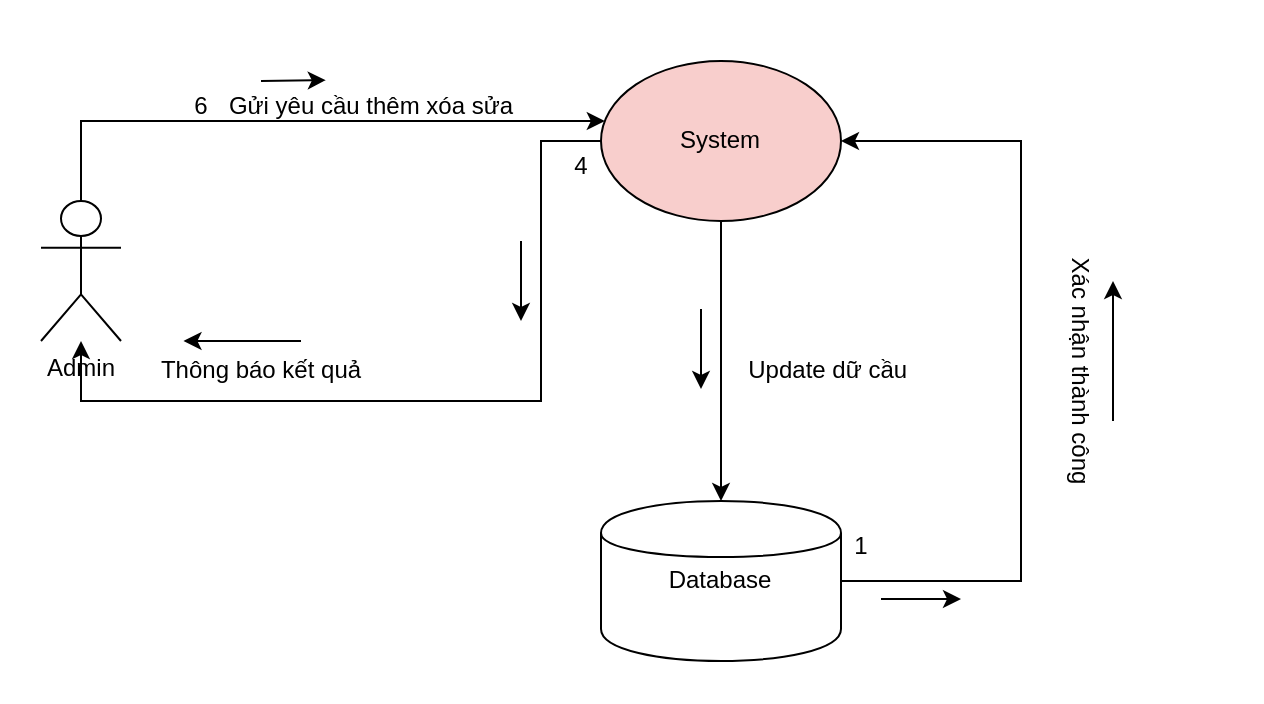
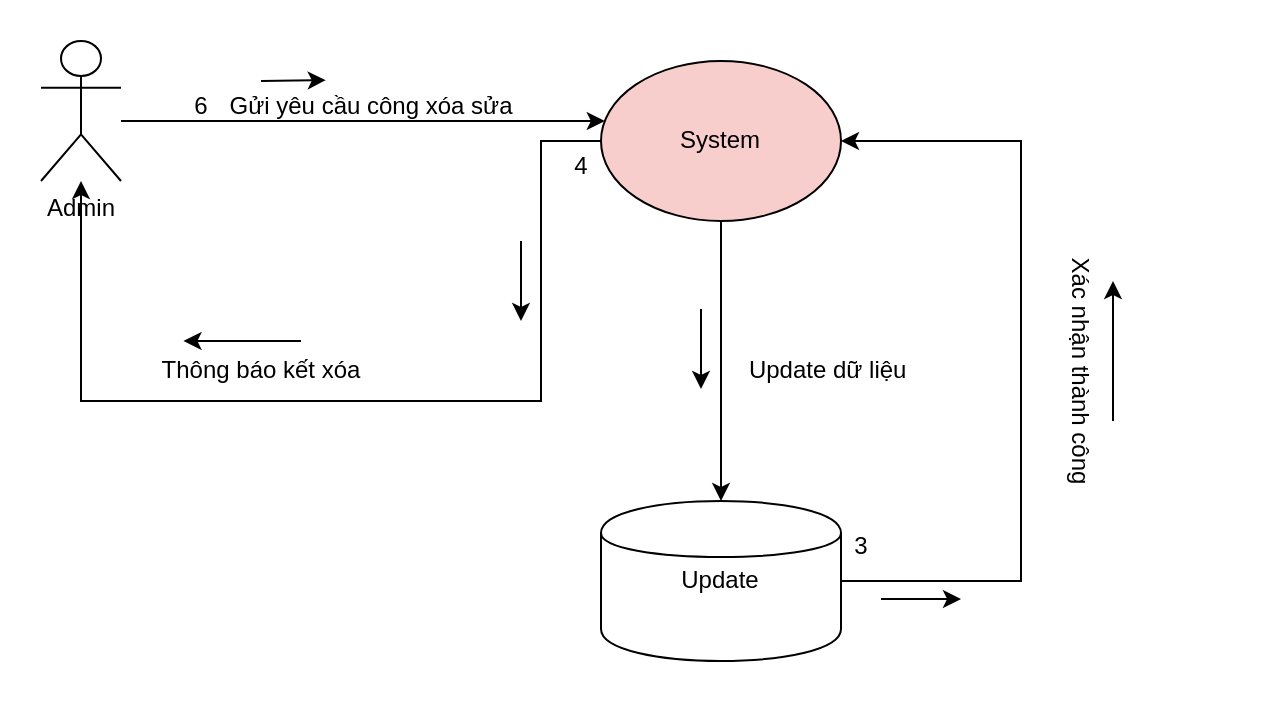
- <mxCell id="10" value="Gửi yêu cầu thêm xóa sửa" style="text;html=1;align=center;verticalAlign=middle;resizable=0;points=[];autosize=1;strokeColor=none;fillColor=none;" vertex="1" parent="1"><mxGeometry x="100" y="38" width="170" height="30" as="geometry" /></mxCell>
+ <mxCell id="10" value="Gửi yêu cầu công xóa sửa" style="text;html=1;align=center;verticalAlign=middle;resizable=0;points=[];autosize=1;strokeColor=none;fillColor=none;" vertex="1" parent="1"><mxGeometry x="100" y="38" width="170" height="30" as="geometry" /></mxCell>
- <mxCell id="3" value="Admin" style="shape=umlActor;verticalLabelPosition=bottom;verticalAlign=top;html=1;outlineConnect=0;" vertex="1" parent="1"><mxGeometry x="20" y="100" width="40" height="70" as="geometry" /></mxCell>
+ <mxCell id="3" value="Admin" style="shape=umlActor;verticalLabelPosition=bottom;verticalAlign=top;html=1;outlineConnect=0;" vertex="1" parent="1"><mxGeometry x="20" y="20" width="40" height="70" as="geometry" /></mxCell>
- <mxCell id="18" value="Thông báo kết quả" style="text;html=1;align=center;verticalAlign=middle;resizable=0;points=[];autosize=1;strokeColor=none;fillColor=none;" vertex="1" parent="1"><mxGeometry x="70" y="170" width="120" height="30" as="geometry" /></mxCell>
+ <mxCell id="18" value="Thông báo kết xóa" style="text;html=1;align=center;verticalAlign=middle;resizable=0;points=[];autosize=1;strokeColor=none;fillColor=none;" vertex="1" parent="1"><mxGeometry x="70" y="170" width="120" height="30" as="geometry" /></mxCell>
- <mxCell id="12" value="Update dữ cầu&amp;nbsp;" style="text;html=1;align=center;verticalAlign=middle;resizable=0;points=[];autosize=1;strokeColor=none;fillColor=none;" vertex="1" parent="1"><mxGeometry x="360" y="170" width="110" height="30" as="geometry" /></mxCell>
+ <mxCell id="12" value="Update dữ liệu&amp;nbsp;" style="text;html=1;align=center;verticalAlign=middle;resizable=0;points=[];autosize=1;strokeColor=none;fillColor=none;" vertex="1" parent="1"><mxGeometry x="360" y="170" width="110" height="30" as="geometry" /></mxCell>
- <mxCell id="13" value="1" style="text;html=1;align=center;verticalAlign=middle;resizable=0;points=[];autosize=1;strokeColor=none;fillColor=none;" vertex="1" parent="1"><mxGeometry x="415" y="258" width="30" height="30" as="geometry" /></mxCell>
+ <mxCell id="13" value="3" style="text;html=1;align=center;verticalAlign=middle;resizable=0;points=[];autosize=1;strokeColor=none;fillColor=none;" vertex="1" parent="1"><mxGeometry x="415" y="258" width="30" height="30" as="geometry" /></mxCell>
- <mxCell id="8" value="Database" style="shape=cylinder;whiteSpace=wrap;html=1;" vertex="1" parent="1"><mxGeometry x="300" y="250" width="120" height="80" as="geometry" /></mxCell>
+ <mxCell id="8" value="Update" style="shape=cylinder;whiteSpace=wrap;html=1;" vertex="1" parent="1"><mxGeometry x="300" y="250" width="120" height="80" as="geometry" /></mxCell>
